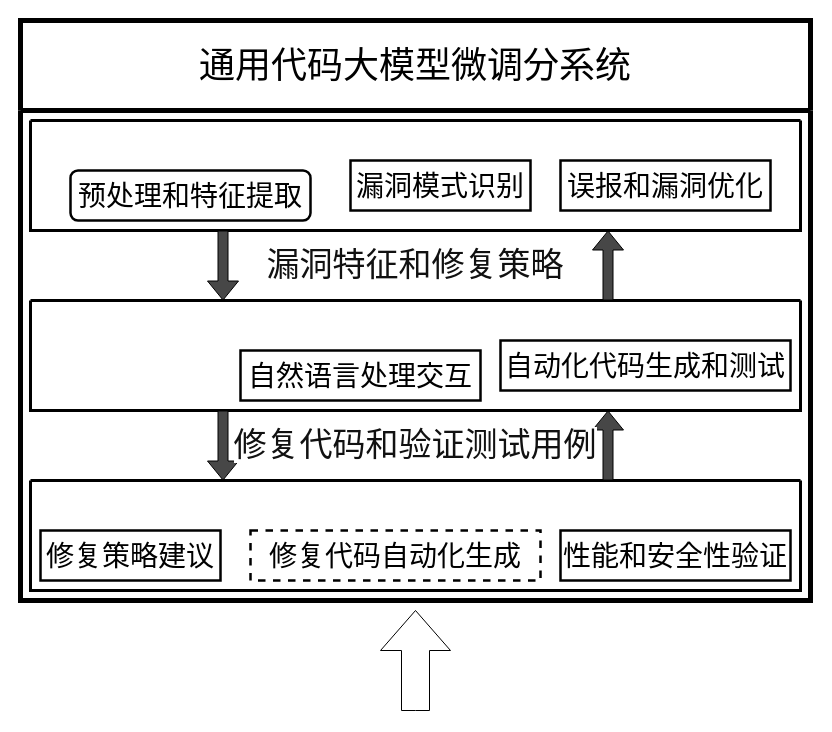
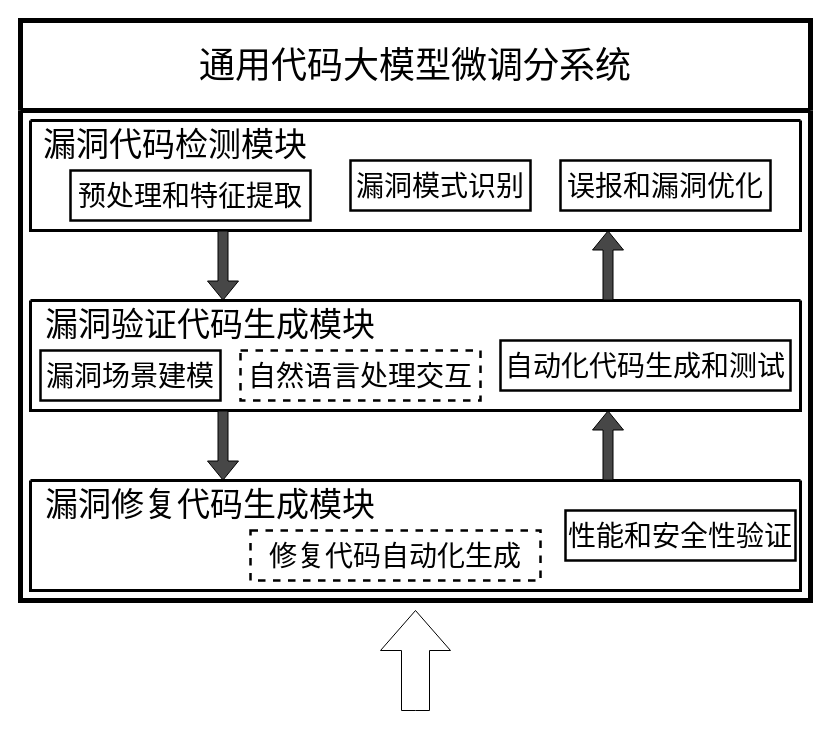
+ <mxCell id="17" value="漏洞代码检测模块" style="text;html=1;align=center;verticalAlign=middle;whiteSpace=wrap;rounded=0;fontFamily=宋体;fontSize=33;" vertex="1" parent="13"><mxGeometry x="10" width="270" height="50" as="geometry" /></mxCell>
- <mxCell id="14" value="&lt;font face=&quot;Times New Roman&quot; style=&quot;font-size: 28px;&quot;&gt;预处理和特征提取&lt;/font&gt;" style="whiteSpace=wrap;html=1;fillColor=none;strokeWidth=2.5;fontFamily=宋体;fontSize=33;rounded=1;" vertex="1" parent="13"><mxGeometry x="40" y="50" width="240" height="50" as="geometry" /></mxCell>
+ <mxCell id="14" value="&lt;font face=&quot;Times New Roman&quot; style=&quot;font-size: 28px;&quot;&gt;预处理和特征提取&lt;/font&gt;" style="rounded=0;whiteSpace=wrap;html=1;fillColor=none;strokeWidth=2.5;fontFamily=宋体;fontSize=33;" vertex="1" parent="13"><mxGeometry x="40" y="50" width="240" height="50" as="geometry" /></mxCell>
- <mxCell id="22" value="&lt;span style=&quot;color: rgb(17, 17, 17); text-align: start; background-color: rgb(255, 255, 255); font-size: 33px;&quot;&gt;&lt;font style=&quot;font-size: 33px;&quot;&gt;漏洞特征和修复策略&lt;/font&gt;&lt;/span&gt;" style="text;html=1;align=center;verticalAlign=middle;whiteSpace=wrap;rounded=0;fontFamily=宋体;fontSize=33;" vertex="1" parent="2"><mxGeometry x="230" y="220" width="330" height="50" as="geometry" /></mxCell>
+ <mxCell id="12" value="漏洞验证代码生成模块" style="text;html=1;align=center;verticalAlign=middle;whiteSpace=wrap;rounded=0;fontFamily=宋体;fontSize=33;" vertex="1" parent="8"><mxGeometry x="10" width="340" height="50" as="geometry" /></mxCell>
+ <mxCell id="9" value="&lt;font face=&quot;Times New Roman&quot; style=&quot;font-size: 28px;&quot;&gt;漏洞场景建模&lt;/font&gt;" style="rounded=0;whiteSpace=wrap;html=1;fillColor=none;strokeWidth=2.5;fontFamily=宋体;fontSize=33;" vertex="1" parent="8"><mxGeometry x="10" y="50" width="180" height="50" as="geometry" /></mxCell>
- <mxCell id="10" value="&lt;font face=&quot;Times New Roman&quot; style=&quot;font-size: 28px;&quot;&gt;自然语言处理交互&lt;/font&gt;" style="rounded=0;whiteSpace=wrap;html=1;fillColor=none;strokeWidth=2.5;fontFamily=宋体;fontSize=33;" vertex="1" parent="8"><mxGeometry x="210" y="50" width="240" height="50" as="geometry" /></mxCell>
+ <mxCell id="10" value="&lt;font face=&quot;Times New Roman&quot; style=&quot;font-size: 28px;&quot;&gt;自然语言处理交互&lt;/font&gt;" style="rounded=0;whiteSpace=wrap;html=1;fillColor=none;strokeWidth=2.5;fontFamily=宋体;fontSize=33;dashed=1;" vertex="1" parent="8"><mxGeometry x="210" y="50" width="240" height="50" as="geometry" /></mxCell>
- <mxCell id="23" value="&lt;span style=&quot;color: rgb(17, 17, 17); font-size: 33px; text-align: start; background-color: rgb(255, 255, 255);&quot;&gt;修复代码和验证测试用例&lt;/span&gt;" style="text;html=1;align=center;verticalAlign=middle;whiteSpace=wrap;rounded=0;fontFamily=宋体;fontSize=33;" vertex="1" parent="2"><mxGeometry x="210" y="400" width="370" height="50" as="geometry" /></mxCell>
+ <mxCell id="7" value="漏洞修复代码生成模块" style="text;html=1;align=center;verticalAlign=middle;whiteSpace=wrap;rounded=0;fontFamily=宋体;fontSize=33;" vertex="1" parent="3"><mxGeometry x="10" width="340" height="50" as="geometry" /></mxCell>
- <mxCell id="4" value="&lt;font face=&quot;Times New Roman&quot; style=&quot;font-size: 28px;&quot;&gt;修复策略建议&lt;/font&gt;" style="rounded=0;whiteSpace=wrap;html=1;fillColor=none;strokeWidth=2.5;fontFamily=宋体;fontSize=33;" vertex="1" parent="3"><mxGeometry x="10" y="50" width="180" height="50" as="geometry" /></mxCell>
- <mxCell id="6" value="&lt;font face=&quot;Times New Roman&quot; style=&quot;font-size: 28px;&quot;&gt;性能和安全性验证&lt;/font&gt;" style="rounded=0;whiteSpace=wrap;html=1;fillColor=none;strokeWidth=2.5;fontFamily=宋体;fontSize=33;" vertex="1" parent="3"><mxGeometry x="530" y="50" width="230" height="50" as="geometry" /></mxCell>
+ <mxCell id="6" value="&lt;font face=&quot;Times New Roman&quot; style=&quot;font-size: 28px;&quot;&gt;性能和安全性验证&lt;/font&gt;" style="rounded=0;whiteSpace=wrap;html=1;fillColor=none;strokeWidth=2.5;fontFamily=宋体;fontSize=33;" vertex="1" parent="3"><mxGeometry x="535" y="30" width="230" height="50" as="geometry" /></mxCell>
